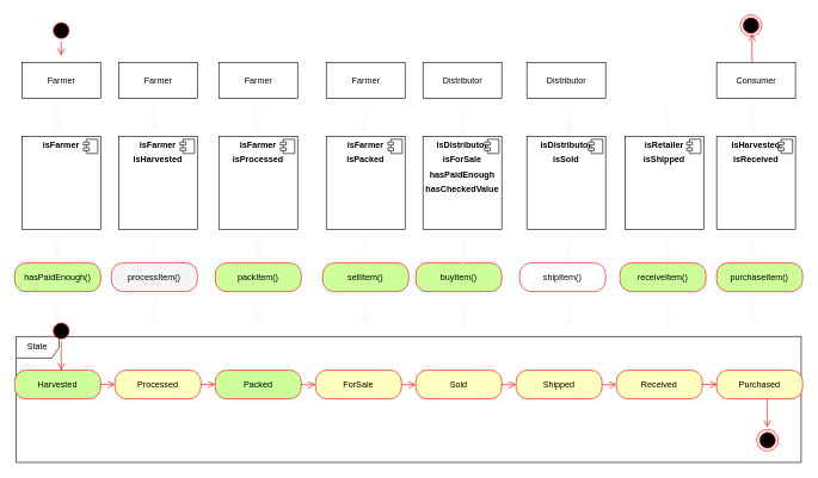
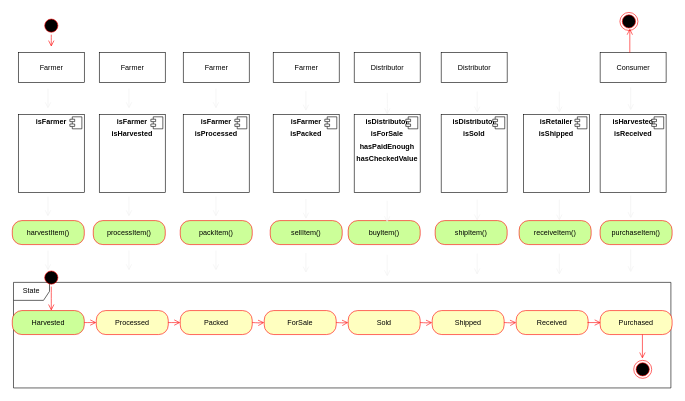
- <mxCell id="33" value="hasPaidEnough()" style="rounded=1;whiteSpace=wrap;html=1;arcSize=40;fontColor=#000000;fillColor=#CCFF99;strokeColor=#ff0000;" parent="1" vertex="1"><mxGeometry y="367" width="120" height="40" as="geometry" x="20" /></mxCell>
+ <mxCell id="33" value="harvestItem()" style="rounded=1;whiteSpace=wrap;html=1;arcSize=40;fontColor=#000000;fillColor=#CCFF99;strokeColor=#ff0000;" parent="1" vertex="1"><mxGeometry y="367" width="120" height="40" as="geometry" x="20" /></mxCell>
- <mxCell id="34" value="processItem()" style="rounded=1;whiteSpace=wrap;html=1;arcSize=40;fontColor=#000000;fillColor=#f5f5f5;strokeColor=#ff0000;" parent="1" vertex="1"><mxGeometry x="155" y="367" width="120" height="40" as="geometry" /></mxCell>
+ <mxCell id="34" value="processItem()" style="rounded=1;whiteSpace=wrap;html=1;arcSize=40;fontColor=#000000;fillColor=#CCFF99;strokeColor=#ff0000;" parent="1" vertex="1"><mxGeometry x="155" y="367" width="120" height="40" as="geometry" /></mxCell>
- <mxCell id="38" value="shipItem()" style="rounded=1;whiteSpace=wrap;html=1;arcSize=40;fontColor=#000000;fillColor=#ffffff;strokeColor=#ff0000;" parent="1" vertex="1"><mxGeometry x="725" y="367" width="120" height="40" as="geometry" /></mxCell>
+ <mxCell id="38" value="shipItem()" style="rounded=1;whiteSpace=wrap;html=1;arcSize=40;fontColor=#000000;fillColor=#CCFF99;strokeColor=#ff0000;" parent="1" vertex="1"><mxGeometry x="725" y="367" width="120" height="40" as="geometry" /></mxCell>
- <mxCell id="7" value="Packed" style="rounded=1;whiteSpace=wrap;html=1;arcSize=40;fontColor=#000000;fillColor=#ccff99;strokeColor=#ff0000;" parent="1" vertex="1"><mxGeometry x="300" y="517" width="120" height="40" as="geometry" /></mxCell>
+ <mxCell id="7" value="Packed" style="rounded=1;whiteSpace=wrap;html=1;arcSize=40;fontColor=#000000;fillColor=#ffffc0;strokeColor=#ff0000;" parent="1" vertex="1"><mxGeometry x="300" y="517" width="120" height="40" as="geometry" /></mxCell>
